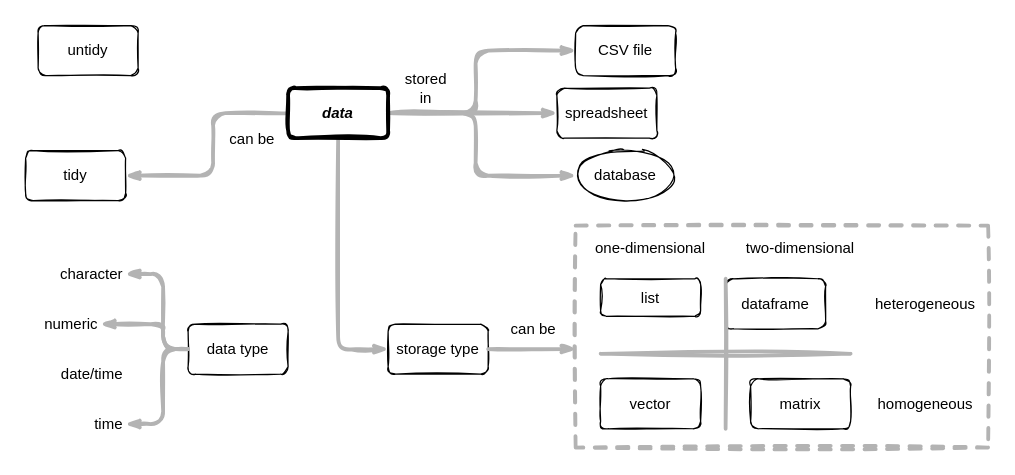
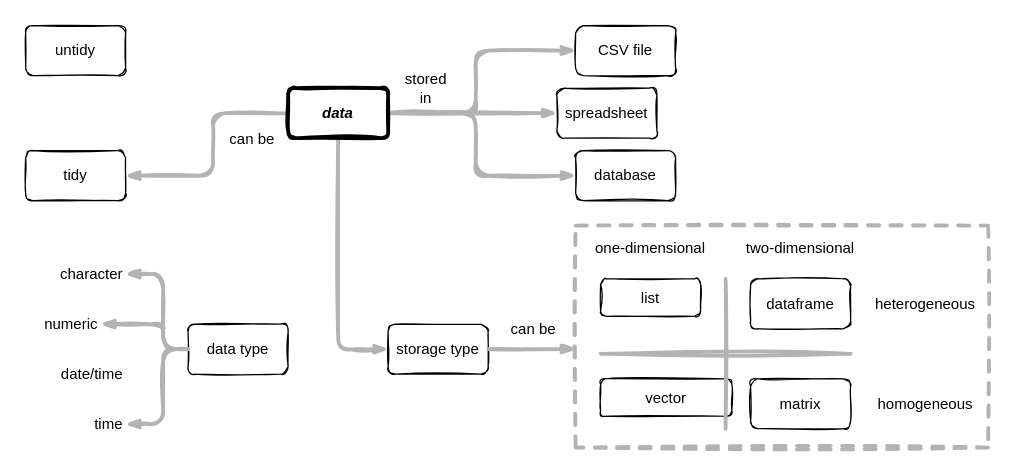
- <mxCell id="4" value="untidy" style="rounded=1;whiteSpace=wrap;html=1;fontSize=12;fontFamily=Helvetica;fillColor=none;sketch=1;labelBackgroundColor=none;" parent="1" vertex="1"><mxGeometry x="30" y="20" width="80" height="40" as="geometry" /></mxCell>
+ <mxCell id="4" value="untidy" style="rounded=1;whiteSpace=wrap;html=1;fontSize=12;fontFamily=Helvetica;fillColor=none;sketch=1;labelBackgroundColor=none;" parent="1" vertex="1"><mxGeometry x="20" y="20" width="80" height="40" as="geometry" /></mxCell>
- <mxCell id="10" value="database" style="ellipse;whiteSpace=wrap;html=1;fontSize=12;fontFamily=Helvetica;fillColor=none;sketch=1;labelBackgroundColor=none;" parent="1" vertex="1"><mxGeometry x="460" y="120" width="80" height="40" as="geometry" /></mxCell>
+ <mxCell id="10" value="database" style="rounded=1;whiteSpace=wrap;html=1;fontSize=12;fontFamily=Helvetica;fillColor=none;sketch=1;labelBackgroundColor=none;" parent="1" vertex="1"><mxGeometry x="460" y="120" width="80" height="40" as="geometry" /></mxCell>
- <mxCell id="7" value="dataframe" style="rounded=1;whiteSpace=wrap;html=1;fontSize=12;fontFamily=Helvetica;fillColor=none;sketch=1;labelBackgroundColor=none;" parent="1" vertex="1"><mxGeometry x="580" y="222.5" width="80" height="40" as="geometry" /></mxCell>
+ <mxCell id="7" value="dataframe" style="rounded=1;whiteSpace=wrap;html=1;fontSize=12;fontFamily=Helvetica;fillColor=none;sketch=1;labelBackgroundColor=none;" parent="1" vertex="1"><mxGeometry x="600" y="222.5" width="80" height="40" as="geometry" /></mxCell>
- <mxCell id="9" value="vector" style="rounded=1;whiteSpace=wrap;html=1;fontSize=12;fontFamily=Helvetica;fillColor=none;sketch=1;labelBackgroundColor=none;" parent="1" vertex="1"><mxGeometry x="480" y="302.5" width="80" height="40" as="geometry" /></mxCell>
+ <mxCell id="9" value="vector" style="rounded=1;whiteSpace=wrap;html=1;fontSize=12;fontFamily=Helvetica;fillColor=none;sketch=1;labelBackgroundColor=none;" parent="1" vertex="1"><mxGeometry x="480" y="302.5" width="105" height="30" as="geometry" /></mxCell>
